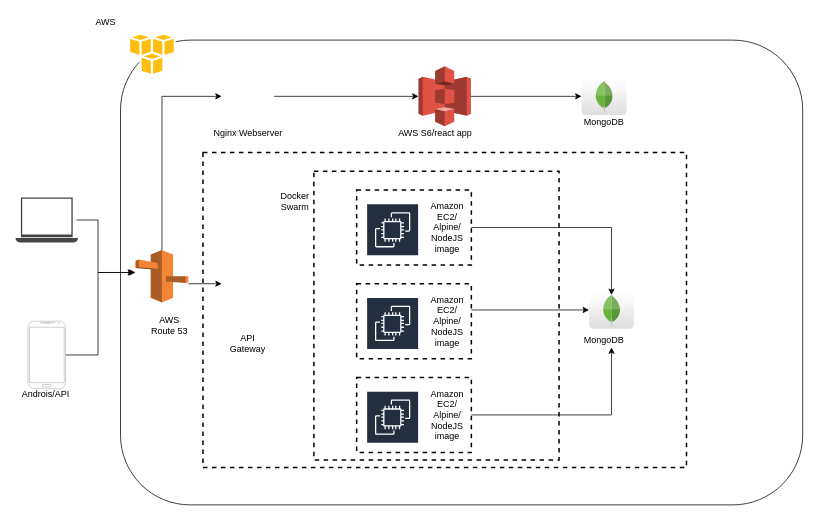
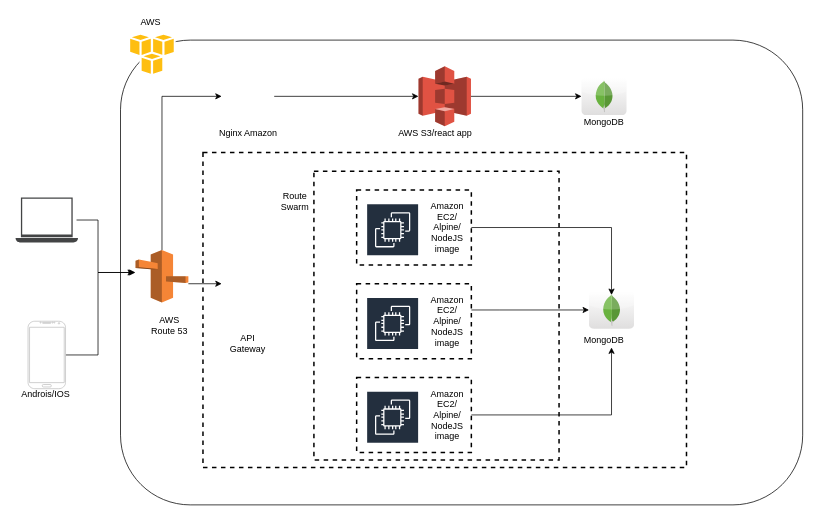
- <mxCell id="8" value="AWS" style="text;html=1;align=center;verticalAlign=middle;resizable=0;points=[];autosize=1;" vertex="1" parent="1"><mxGeometry x="120" y="20" width="40" height="20" as="geometry" /></mxCell>
+ <mxCell id="8" value="AWS" style="text;html=1;align=center;verticalAlign=middle;resizable=0;points=[];autosize=1;" vertex="1" parent="1"><mxGeometry x="180" y="20" width="40" height="20" as="geometry" /></mxCell>
- <mxCell id="11" value="Nginx Webserver" style="shape=image;html=1;verticalAlign=top;verticalLabelPosition=bottom;labelBackgroundColor=#ffffff;imageAspect=0;aspect=fixed;image=https://cdn4.iconfinder.com/data/icons/logos-brands-5/24/nginx-128.png;imageBackground=#ffffff;" vertex="1" parent="9"><mxGeometry x="25" width="70" height="70" as="geometry" /></mxCell>
+ <mxCell id="11" value="Nginx Amazon" style="shape=image;html=1;verticalAlign=top;verticalLabelPosition=bottom;labelBackgroundColor=#ffffff;imageAspect=0;aspect=fixed;image=https://cdn4.iconfinder.com/data/icons/logos-brands-5/24/nginx-128.png;imageBackground=#ffffff;" vertex="1" parent="9"><mxGeometry x="25" width="70" height="70" as="geometry" /></mxCell>
- <mxCell id="15" value="AWS S6/react app" style="text;html=1;strokeColor=none;fillColor=none;align=center;verticalAlign=middle;whiteSpace=wrap;rounded=0;glass=0;dashed=1;" vertex="1" parent="9"><mxGeometry x="255" y="75" width="110" height="20" as="geometry" /></mxCell>
+ <mxCell id="15" value="AWS S3/react app" style="text;html=1;strokeColor=none;fillColor=none;align=center;verticalAlign=middle;whiteSpace=wrap;rounded=0;glass=0;dashed=1;" vertex="1" parent="9"><mxGeometry x="255" y="75" width="110" height="20" as="geometry" /></mxCell>
- <mxCell id="34" value="Docker Swarm" style="text;html=1;strokeColor=none;fillColor=none;align=center;verticalAlign=middle;whiteSpace=wrap;rounded=0;glass=0;dashed=1;" vertex="1" parent="9"><mxGeometry x="103" y="165" width="40" height="20" as="geometry" /></mxCell>
+ <mxCell id="34" value="Route Swarm" style="text;html=1;strokeColor=none;fillColor=none;align=center;verticalAlign=middle;whiteSpace=wrap;rounded=0;glass=0;dashed=1;" vertex="1" parent="9"><mxGeometry x="103" y="165" width="40" height="20" as="geometry" /></mxCell>
- <mxCell id="42" value="Androis/API" style="text;html=1;align=center;verticalAlign=middle;resizable=0;points=[];autosize=1;" vertex="1" parent="1"><mxGeometry x="20" y="515" width="80" height="20" as="geometry" /></mxCell>
+ <mxCell id="42" value="Androis/IOS" style="text;html=1;align=center;verticalAlign=middle;resizable=0;points=[];autosize=1;" vertex="1" parent="1"><mxGeometry x="20" y="515" width="80" height="20" as="geometry" /></mxCell>
